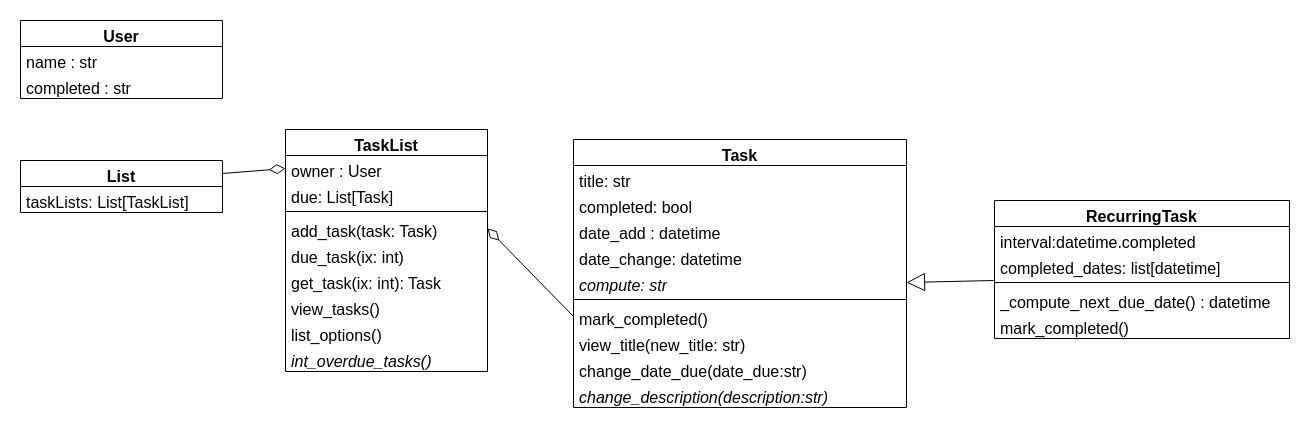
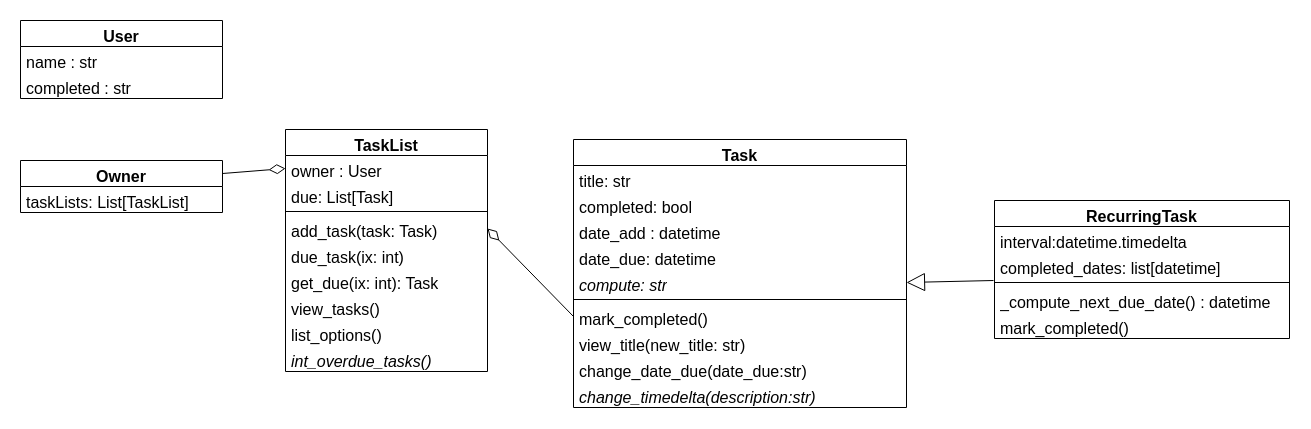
- <mxCell id="34" value="List" style="swimlane;fontStyle=1;align=center;verticalAlign=top;childLayout=stackLayout;horizontal=1;startSize=26;horizontalStack=0;resizeParent=1;resizeParentMax=0;resizeLast=0;collapsible=1;marginBottom=0;whiteSpace=wrap;html=1;fontSize=16;" vertex="1" parent="1"><mxGeometry x="20" y="160" width="202" height="52" as="geometry" /></mxCell>
+ <mxCell id="34" value="Owner" style="swimlane;fontStyle=1;align=center;verticalAlign=top;childLayout=stackLayout;horizontal=1;startSize=26;horizontalStack=0;resizeParent=1;resizeParentMax=0;resizeLast=0;collapsible=1;marginBottom=0;whiteSpace=wrap;html=1;fontSize=16;" vertex="1" parent="1"><mxGeometry x="20" y="160" width="202" height="52" as="geometry" /></mxCell>
- <mxCell id="26" value="interval:datetime.completed" style="text;strokeColor=none;fillColor=none;align=left;verticalAlign=top;spacingLeft=4;spacingRight=4;overflow=hidden;rotatable=0;points=[[0,0.5],[1,0.5]];portConstraint=eastwest;whiteSpace=wrap;html=1;fontSize=16;" parent="25" vertex="1"><mxGeometry y="26" width="295" height="26" as="geometry" /></mxCell>
+ <mxCell id="26" value="interval:datetime.timedelta" style="text;strokeColor=none;fillColor=none;align=left;verticalAlign=top;spacingLeft=4;spacingRight=4;overflow=hidden;rotatable=0;points=[[0,0.5],[1,0.5]];portConstraint=eastwest;whiteSpace=wrap;html=1;fontSize=16;" parent="25" vertex="1"><mxGeometry y="26" width="295" height="26" as="geometry" /></mxCell>
- <mxCell id="17" value="date_change: datetime" style="text;strokeColor=none;fillColor=none;align=left;verticalAlign=top;spacingLeft=4;spacingRight=4;overflow=hidden;rotatable=0;points=[[0,0.5],[1,0.5]];portConstraint=eastwest;whiteSpace=wrap;html=1;fontSize=16;" parent="13" vertex="1"><mxGeometry y="104" width="333" height="26" as="geometry" /></mxCell>
+ <mxCell id="17" value="date_due: datetime" style="text;strokeColor=none;fillColor=none;align=left;verticalAlign=top;spacingLeft=4;spacingRight=4;overflow=hidden;rotatable=0;points=[[0,0.5],[1,0.5]];portConstraint=eastwest;whiteSpace=wrap;html=1;fontSize=16;" parent="13" vertex="1"><mxGeometry y="104" width="333" height="26" as="geometry" /></mxCell>
- <mxCell id="8" value="get_task(ix: int): Task" style="text;strokeColor=none;fillColor=none;align=left;verticalAlign=top;spacingLeft=4;spacingRight=4;overflow=hidden;rotatable=0;points=[[0,0.5],[1,0.5]];portConstraint=eastwest;whiteSpace=wrap;html=1;fontSize=16;" parent="2" vertex="1"><mxGeometry y="138" width="202" height="26" as="geometry" /></mxCell>
+ <mxCell id="8" value="get_due(ix: int): Task" style="text;strokeColor=none;fillColor=none;align=left;verticalAlign=top;spacingLeft=4;spacingRight=4;overflow=hidden;rotatable=0;points=[[0,0.5],[1,0.5]];portConstraint=eastwest;whiteSpace=wrap;html=1;fontSize=16;" parent="2" vertex="1"><mxGeometry y="138" width="202" height="26" as="geometry" /></mxCell>
- <mxCell id="23" value="&lt;font color=&quot;#000000&quot;&gt;&lt;span&gt;change_description(description:str)&lt;/span&gt;&lt;/font&gt;" style="text;strokeColor=none;fillColor=none;align=left;verticalAlign=top;spacingLeft=4;spacingRight=4;overflow=hidden;rotatable=0;points=[[0,0.5],[1,0.5]];portConstraint=eastwest;whiteSpace=wrap;html=1;fontSize=16;fontStyle=2;fontColor=#3333FF;" parent="13" vertex="1"><mxGeometry y="242" width="333" height="26" as="geometry" /></mxCell>
+ <mxCell id="23" value="&lt;font color=&quot;#000000&quot;&gt;&lt;span&gt;change_timedelta(description:str)&lt;/span&gt;&lt;/font&gt;" style="text;strokeColor=none;fillColor=none;align=left;verticalAlign=top;spacingLeft=4;spacingRight=4;overflow=hidden;rotatable=0;points=[[0,0.5],[1,0.5]];portConstraint=eastwest;whiteSpace=wrap;html=1;fontSize=16;fontStyle=2;fontColor=#3333FF;" parent="13" vertex="1"><mxGeometry y="242" width="333" height="26" as="geometry" /></mxCell>
